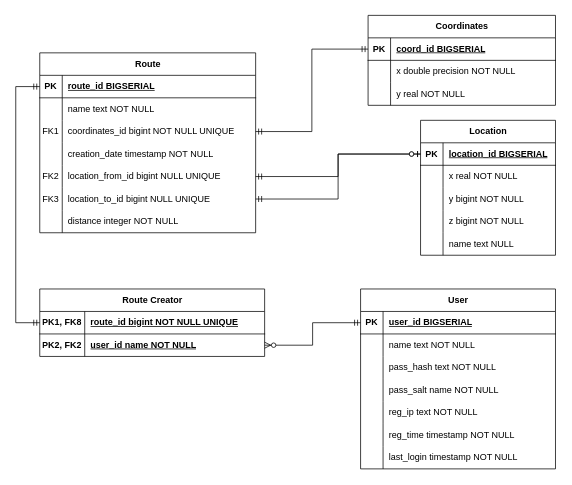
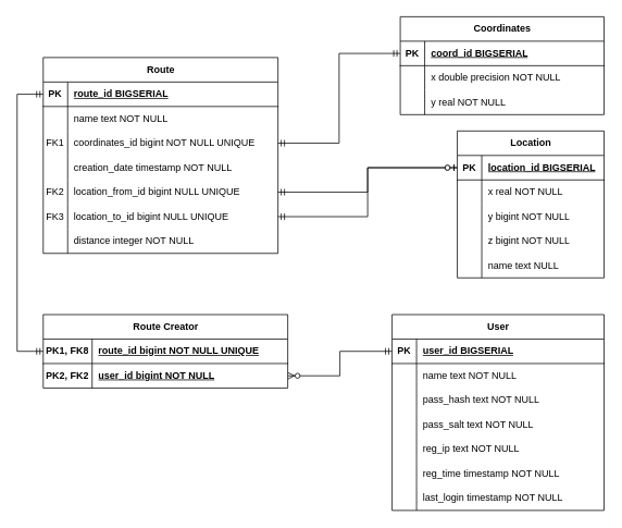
- <mxCell id="78" value="user_id name NOT NULL" style="shape=partialRectangle;connectable=0;fillColor=none;top=0;left=0;bottom=0;right=0;align=left;spacingLeft=6;overflow=hidden;whiteSpace=wrap;html=1;fontStyle=5" parent="76" vertex="1"><mxGeometry x="60" width="240" height="30" as="geometry"><mxRectangle width="240" height="30" as="alternateBounds" /></mxGeometry></mxCell>
+ <mxCell id="78" value="user_id bigint NOT NULL" style="shape=partialRectangle;connectable=0;fillColor=none;top=0;left=0;bottom=0;right=0;align=left;spacingLeft=6;overflow=hidden;whiteSpace=wrap;html=1;fontStyle=5" parent="76" vertex="1"><mxGeometry x="60" width="240" height="30" as="geometry"><mxRectangle width="240" height="30" as="alternateBounds" /></mxGeometry></mxCell>
- <mxCell id="62" value="pass_salt name NOT NULL" style="shape=partialRectangle;connectable=0;fillColor=none;top=0;left=0;bottom=0;right=0;align=left;spacingLeft=6;overflow=hidden;whiteSpace=wrap;html=1;" parent="60" vertex="1"><mxGeometry x="30" width="230" height="30" as="geometry"><mxRectangle width="230" height="30" as="alternateBounds" /></mxGeometry></mxCell>
+ <mxCell id="62" value="pass_salt text NOT NULL" style="shape=partialRectangle;connectable=0;fillColor=none;top=0;left=0;bottom=0;right=0;align=left;spacingLeft=6;overflow=hidden;whiteSpace=wrap;html=1;" parent="60" vertex="1"><mxGeometry x="30" width="230" height="30" as="geometry"><mxRectangle width="230" height="30" as="alternateBounds" /></mxGeometry></mxCell>
